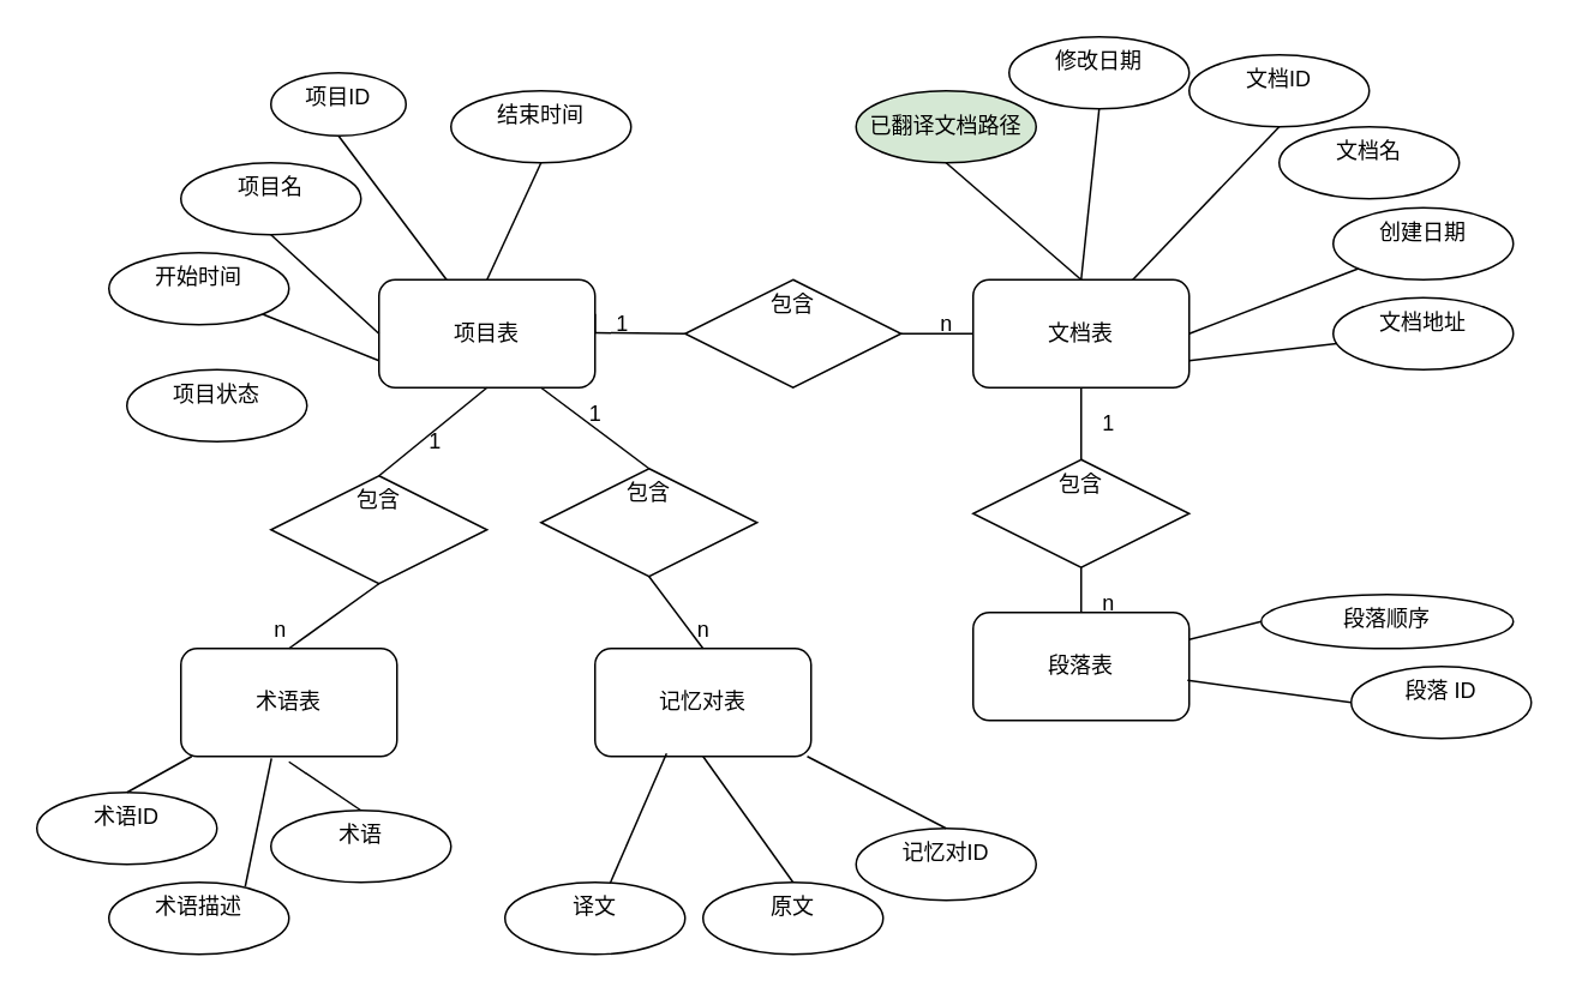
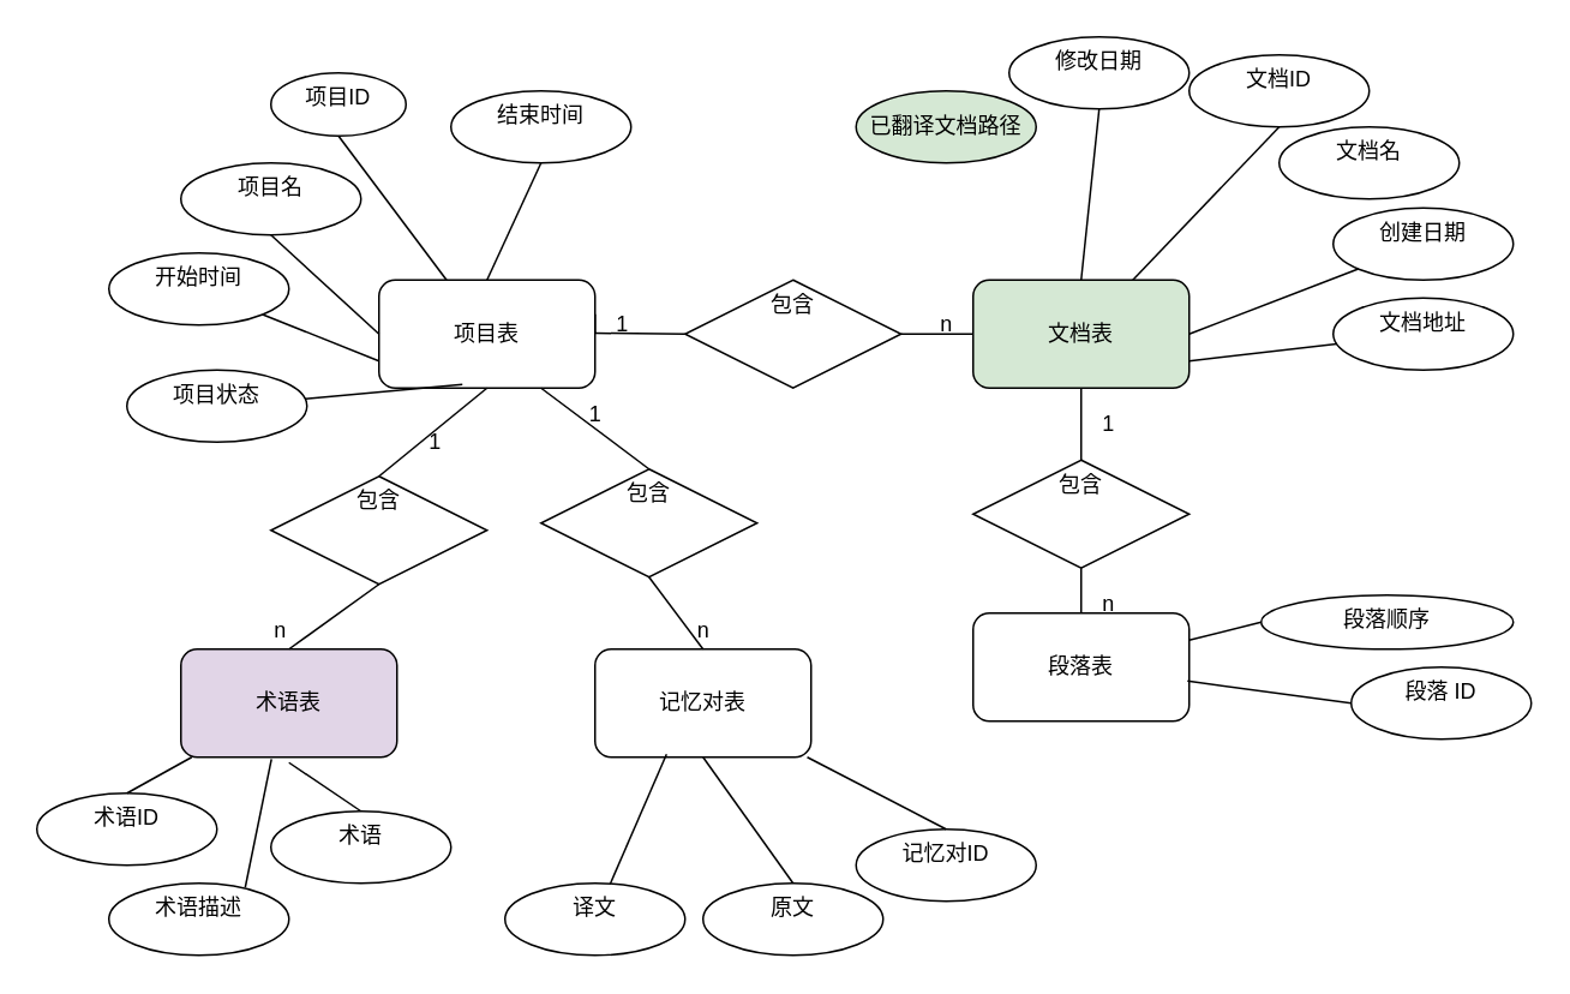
- <mxCell id="64" value="" style="endArrow=none;html=1;rounded=0;entryX=0.5;entryY=0;entryDx=0;entryDy=0;exitX=0.5;exitY=1;exitDx=0;exitDy=0;" edge="1" parent="1" source="63" target="13"><mxGeometry relative="1" as="geometry"><mxPoint x="320" y="310" as="sourcePoint" /><mxPoint x="480" y="310" as="targetPoint" /></mxGeometry></mxCell>
- <mxCell id="13" value="文档表" style="rounded=1;whiteSpace=wrap;html=1;" parent="1" vertex="1"><mxGeometry x="540" y="155" width="120" height="60" as="geometry" /></mxCell>
+ <mxCell id="13" value="文档表" style="rounded=1;whiteSpace=wrap;html=1;fillColor=#d5e8d4;" parent="1" vertex="1"><mxGeometry x="540" y="155" width="120" height="60" as="geometry" /></mxCell>
+ <mxCell id="11" value="" style="endArrow=none;html=1;rounded=0;fontFamily=Helvetica;fontSize=12;fontColor=default;resizable=0;entryX=0.386;entryY=0.967;entryDx=0;entryDy=0;entryPerimeter=0;" parent="1" source="7" target="2" edge="1"><mxGeometry relative="1" as="geometry"><mxPoint x="170" y="255" as="sourcePoint" /><mxPoint x="330" y="255" as="targetPoint" /></mxGeometry></mxCell>
- <mxCell id="28" value="术语表" style="rounded=1;whiteSpace=wrap;html=1;" parent="1" vertex="1"><mxGeometry x="100" y="360" width="120" height="60" as="geometry" /></mxCell>
+ <mxCell id="28" value="术语表" style="rounded=1;whiteSpace=wrap;html=1;fillColor=#e1d5e7;" parent="1" vertex="1"><mxGeometry x="100" y="360" width="120" height="60" as="geometry" /></mxCell>
